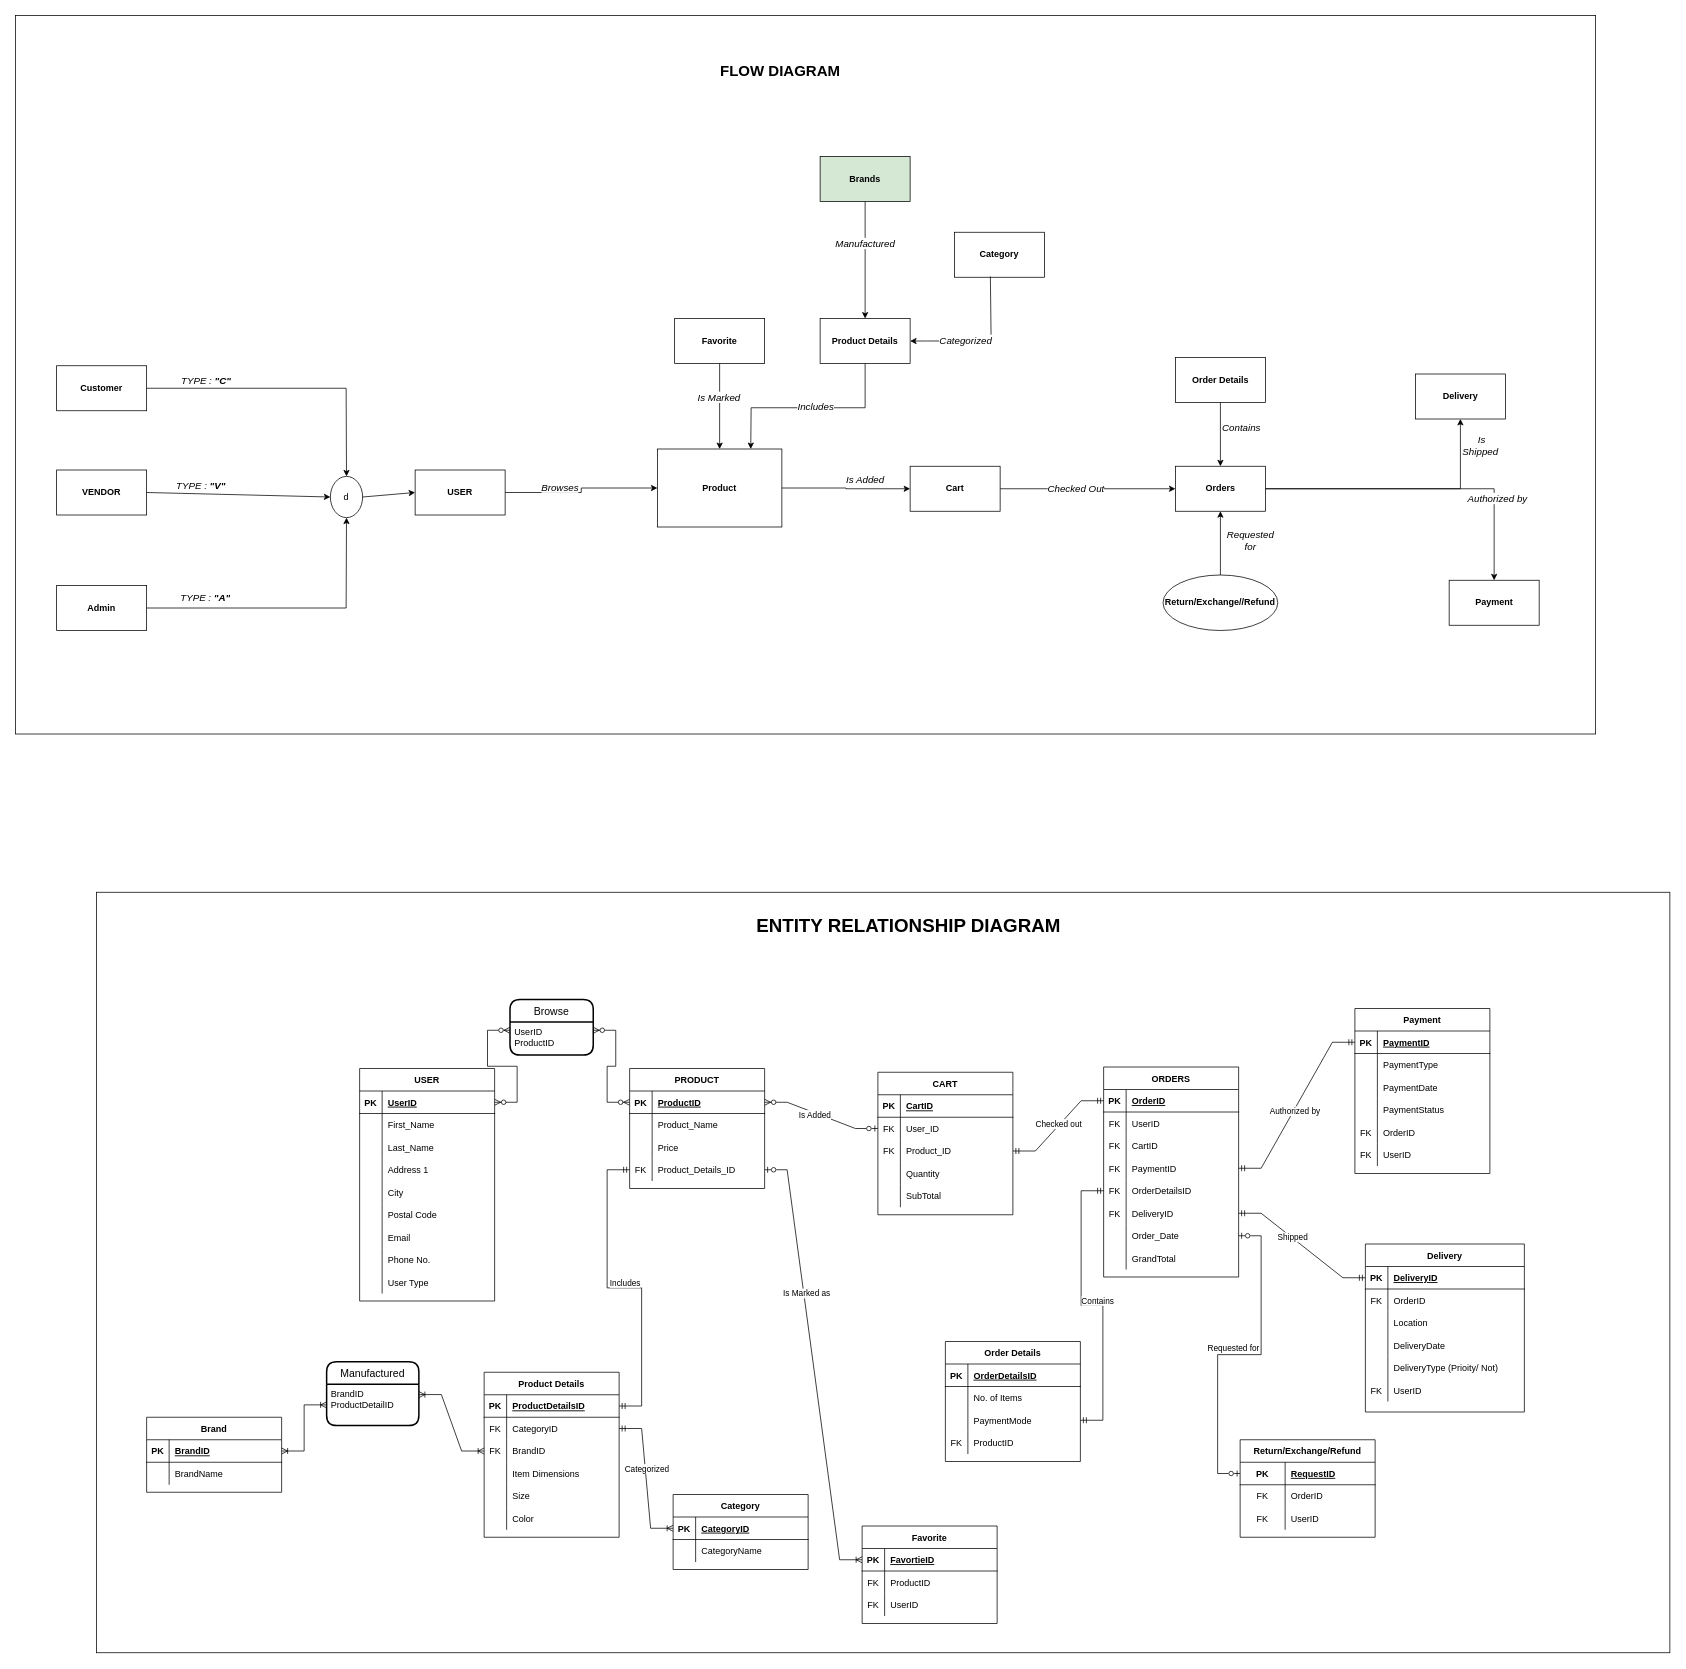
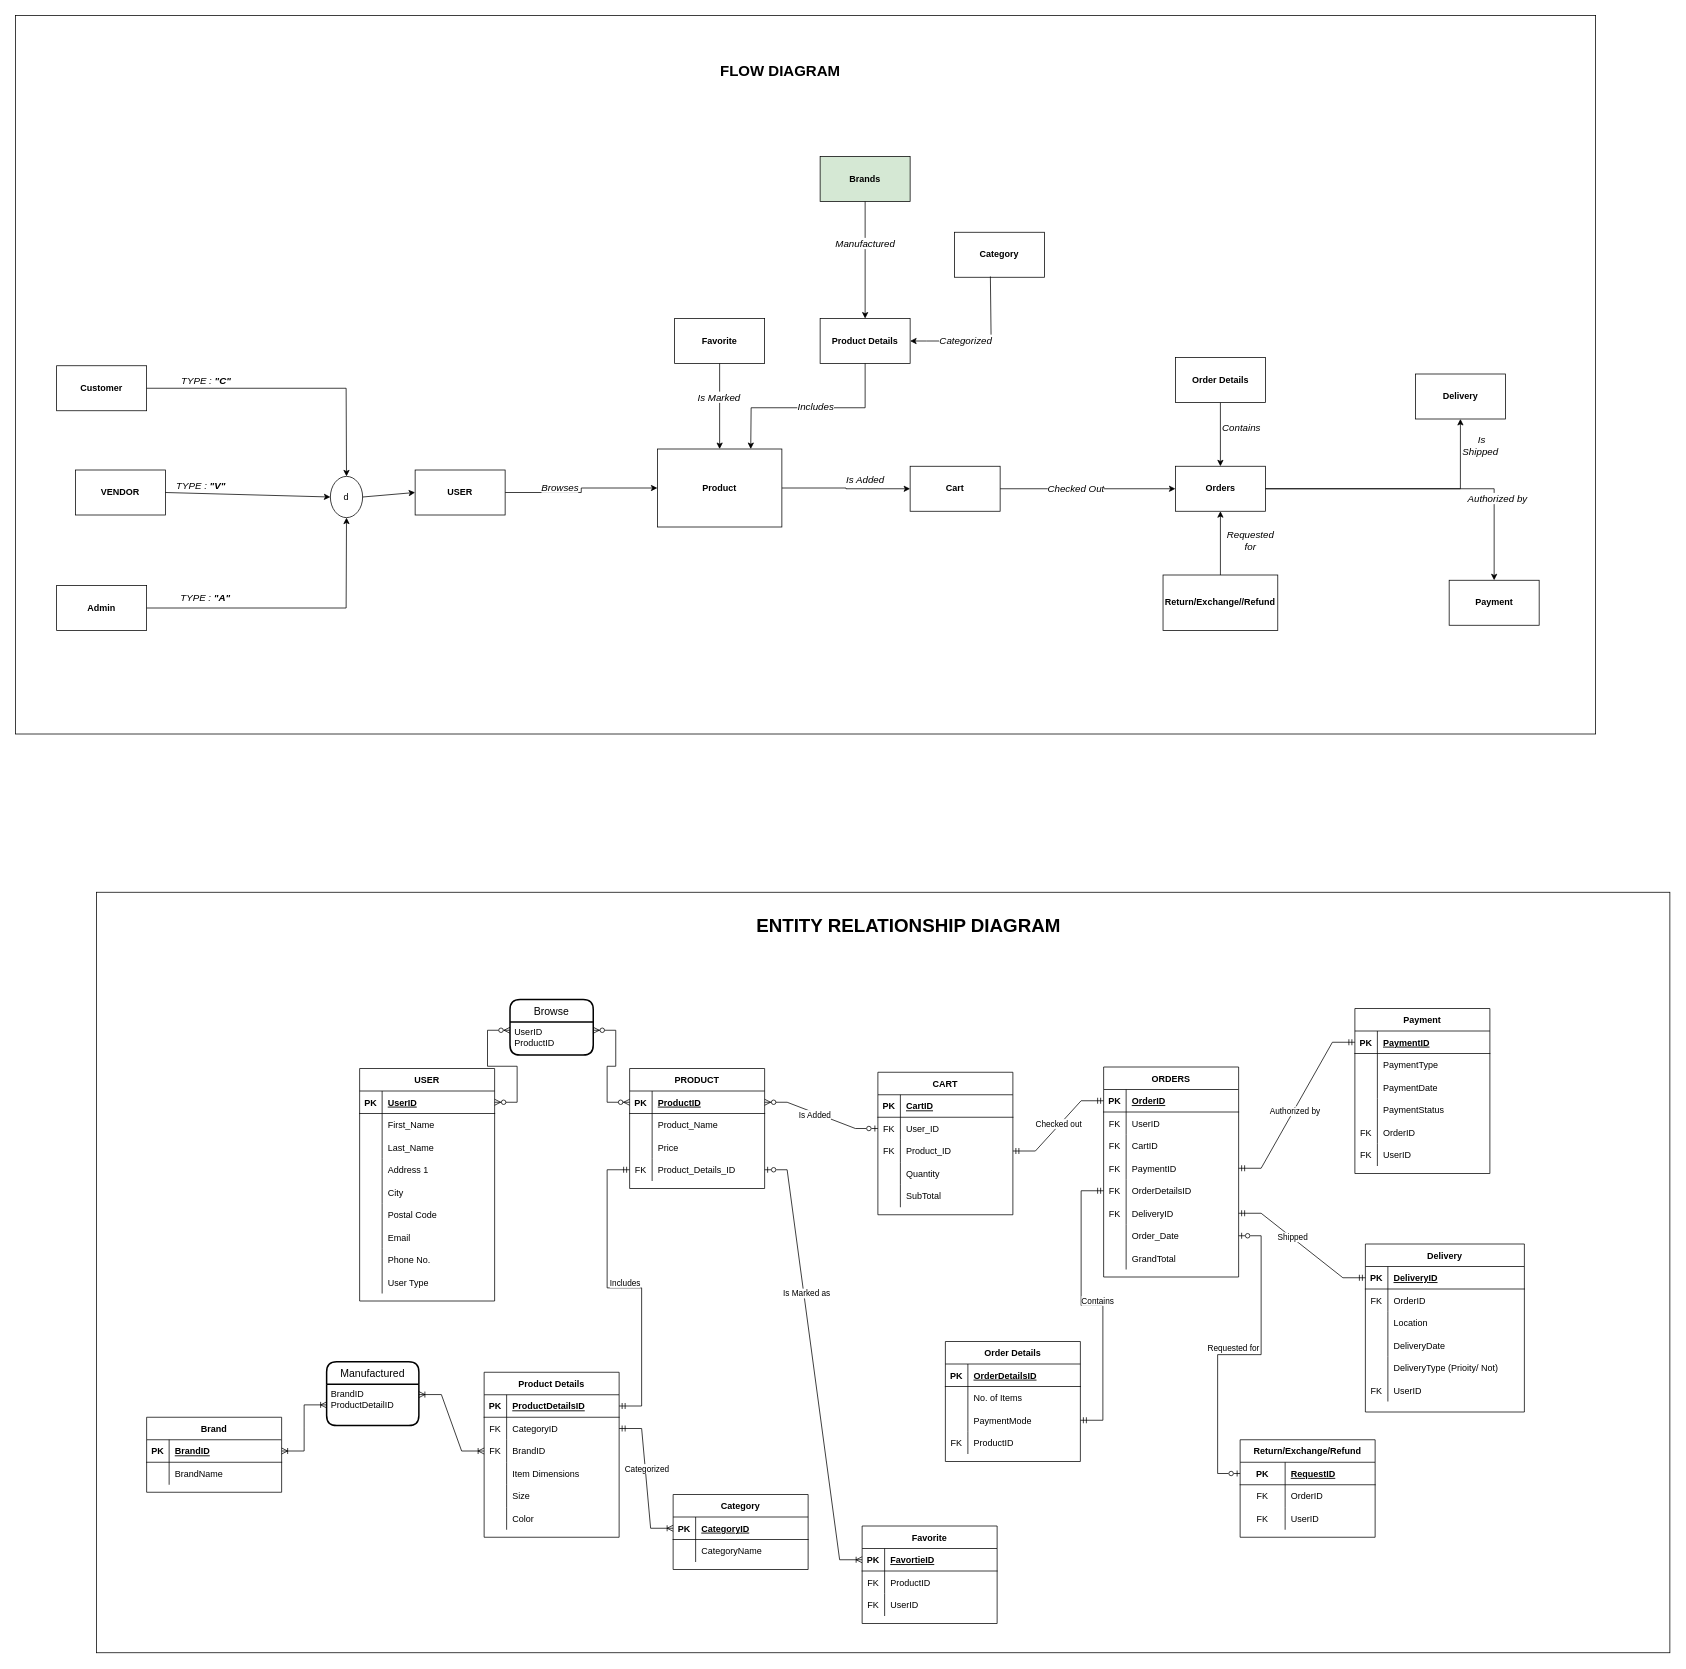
- <mxCell id="4" value="VENDOR" style="rounded=0;whiteSpace=wrap;html=1;fontStyle=1" parent="1" vertex="1"><mxGeometry x="75" y="626" width="120" height="60" as="geometry" /></mxCell>
+ <mxCell id="4" value="VENDOR" style="rounded=0;whiteSpace=wrap;html=1;fontStyle=1" parent="1" vertex="1"><mxGeometry x="100" y="626" width="120" height="60" as="geometry" /></mxCell>
- <mxCell id="133" value="Return/Exchange//Refund" style="ellipse;whiteSpace=wrap;html=1;fillColor=#FFFFFF;fontStyle=1;" parent="1" vertex="1"><mxGeometry x="1550.21" y="766" width="153" height="74" as="geometry" /></mxCell>
+ <mxCell id="133" value="Return/Exchange//Refund" style="rounded=0;whiteSpace=wrap;html=1;fillColor=#FFFFFF;fontStyle=1" parent="1" vertex="1"><mxGeometry x="1550.21" y="766" width="153" height="74" as="geometry" /></mxCell>
